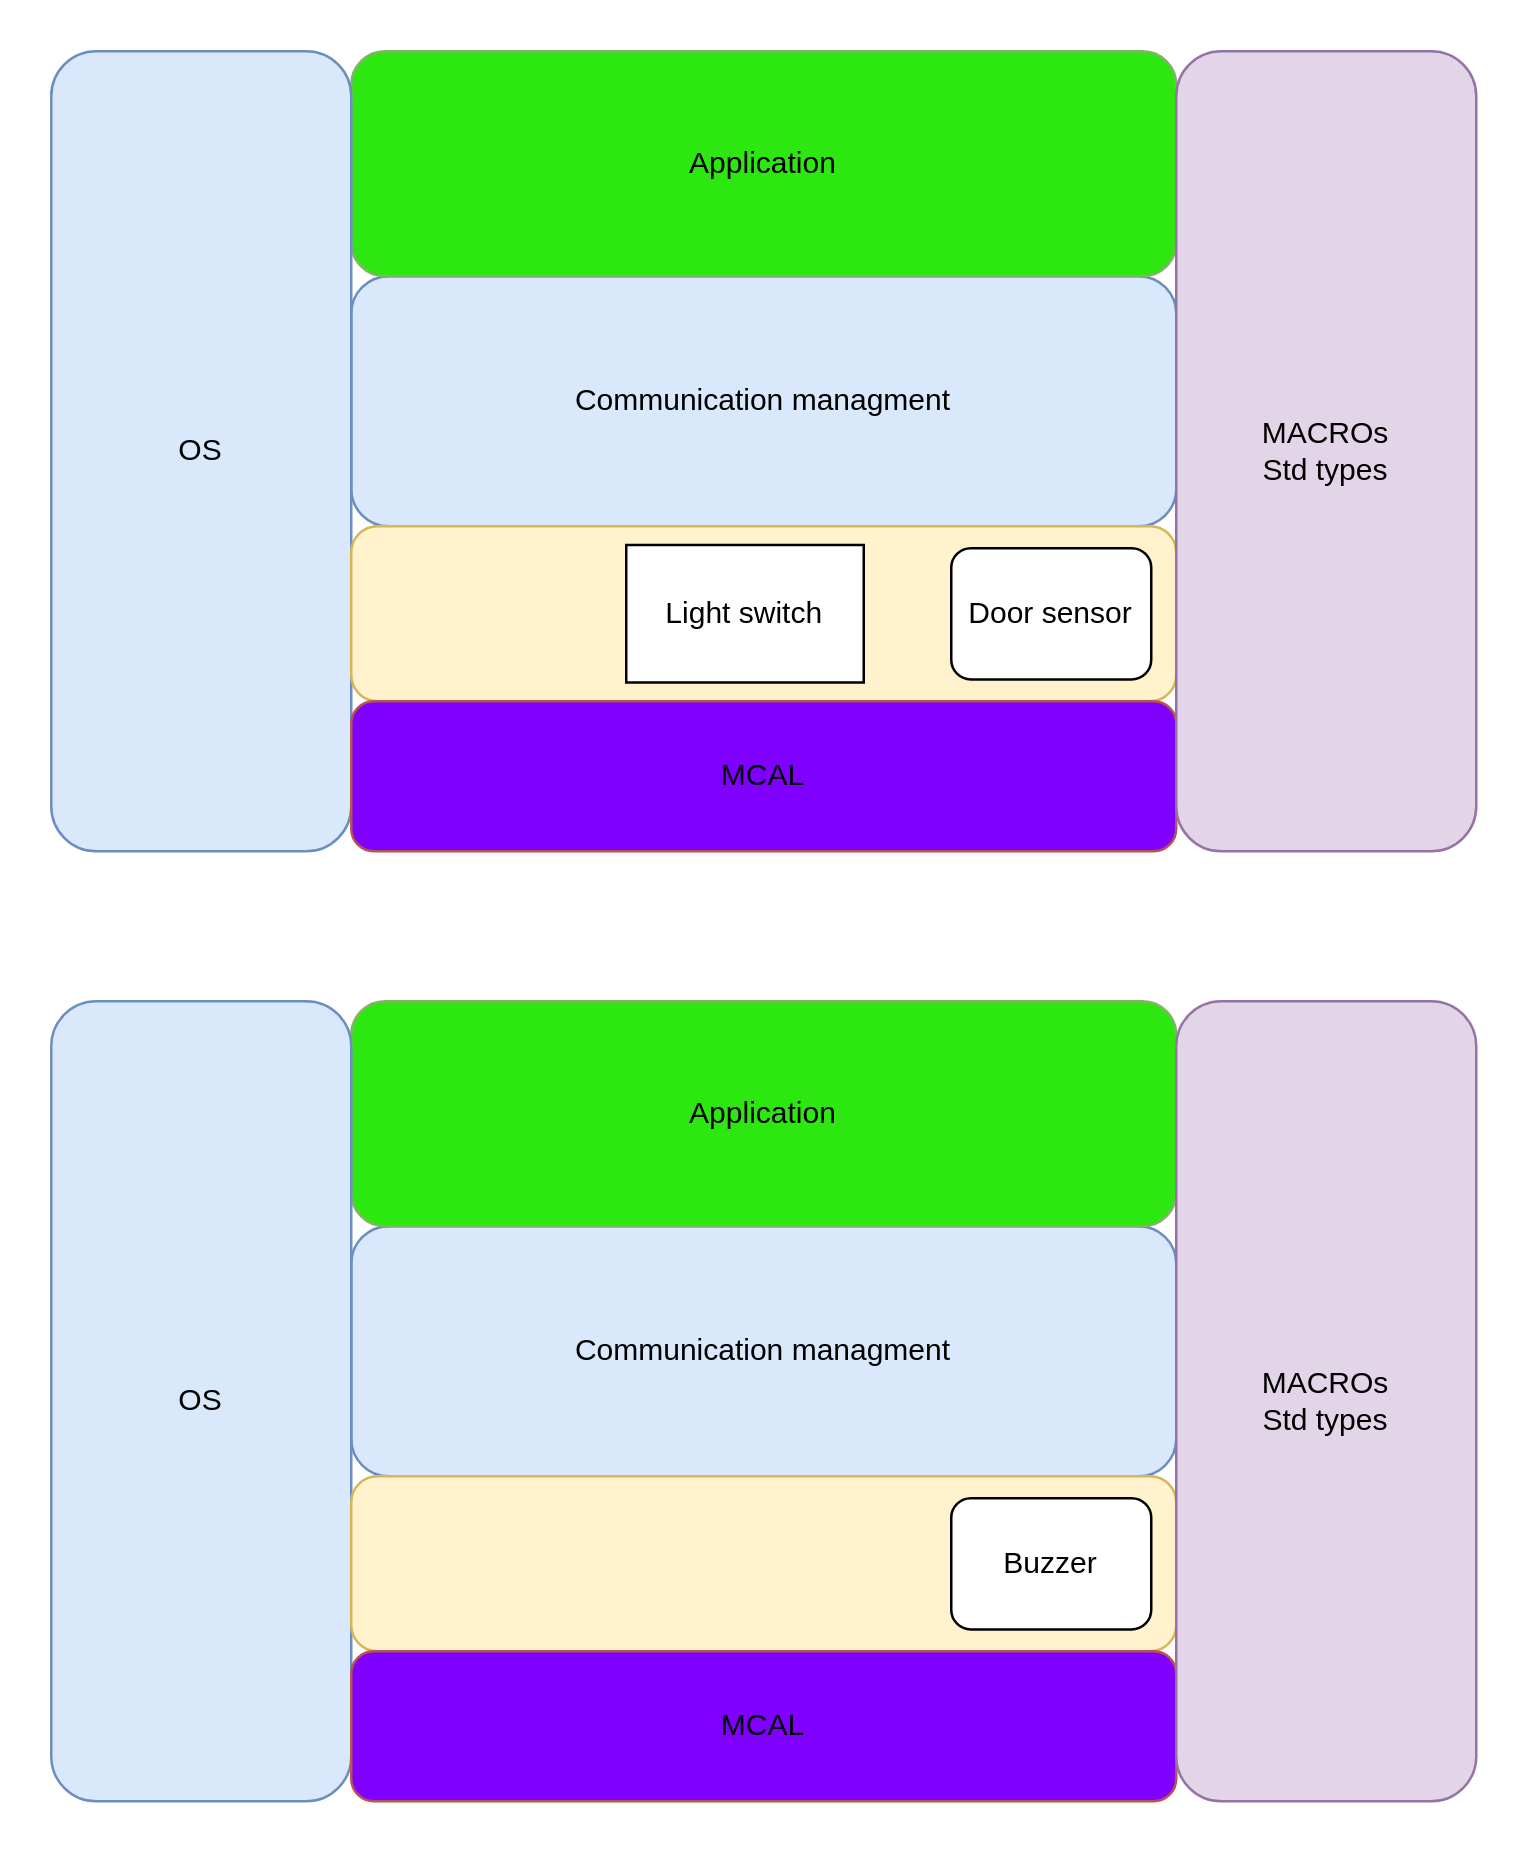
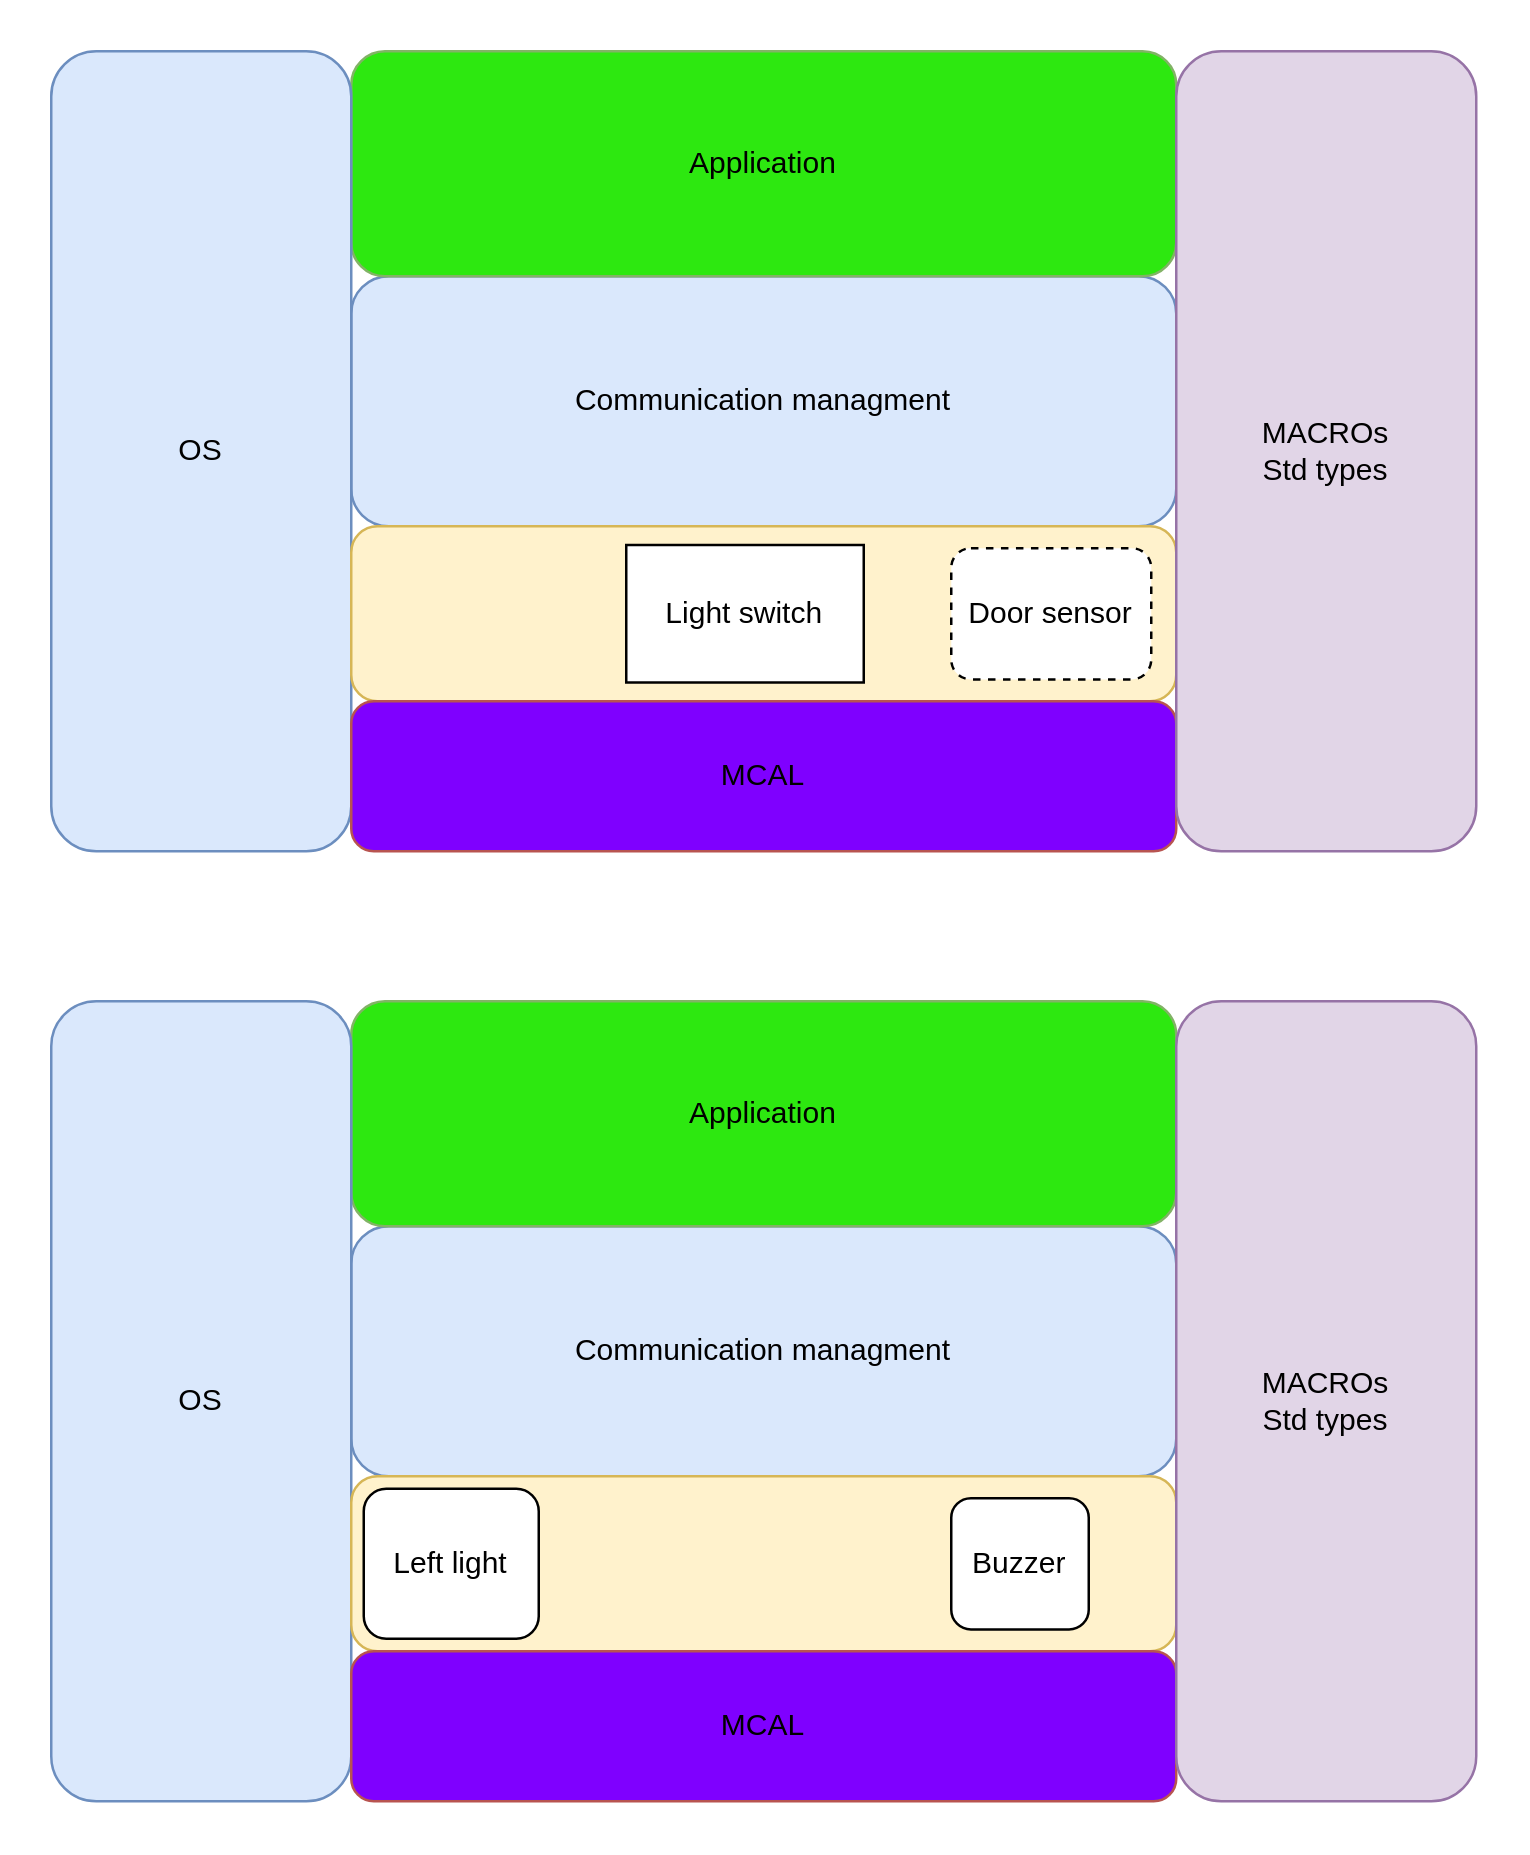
- <mxCell id="9" value="Door sensor" style="rounded=1;whiteSpace=wrap;html=1;" vertex="1" parent="1"><mxGeometry x="380" y="218.75" width="80" height="52.5" as="geometry" /></mxCell>
+ <mxCell id="9" value="Door sensor" style="rounded=1;whiteSpace=wrap;html=1;dashed=1;" vertex="1" parent="1"><mxGeometry x="380" y="218.75" width="80" height="52.5" as="geometry" /></mxCell>
+ <mxCell id="16" value="Left light" style="rounded=1;whiteSpace=wrap;html=1;" vertex="1" parent="1"><mxGeometry x="145" y="595" width="70" height="60" as="geometry" /></mxCell>
- <mxCell id="17" value="Buzzer" style="rounded=1;whiteSpace=wrap;html=1;" vertex="1" parent="1"><mxGeometry x="380" y="598.75" width="80" height="52.5" as="geometry" /></mxCell>
+ <mxCell id="17" value="Buzzer" style="rounded=1;whiteSpace=wrap;html=1;" vertex="1" parent="1"><mxGeometry x="380" y="598.75" width="55" height="52.5" as="geometry" /></mxCell>
